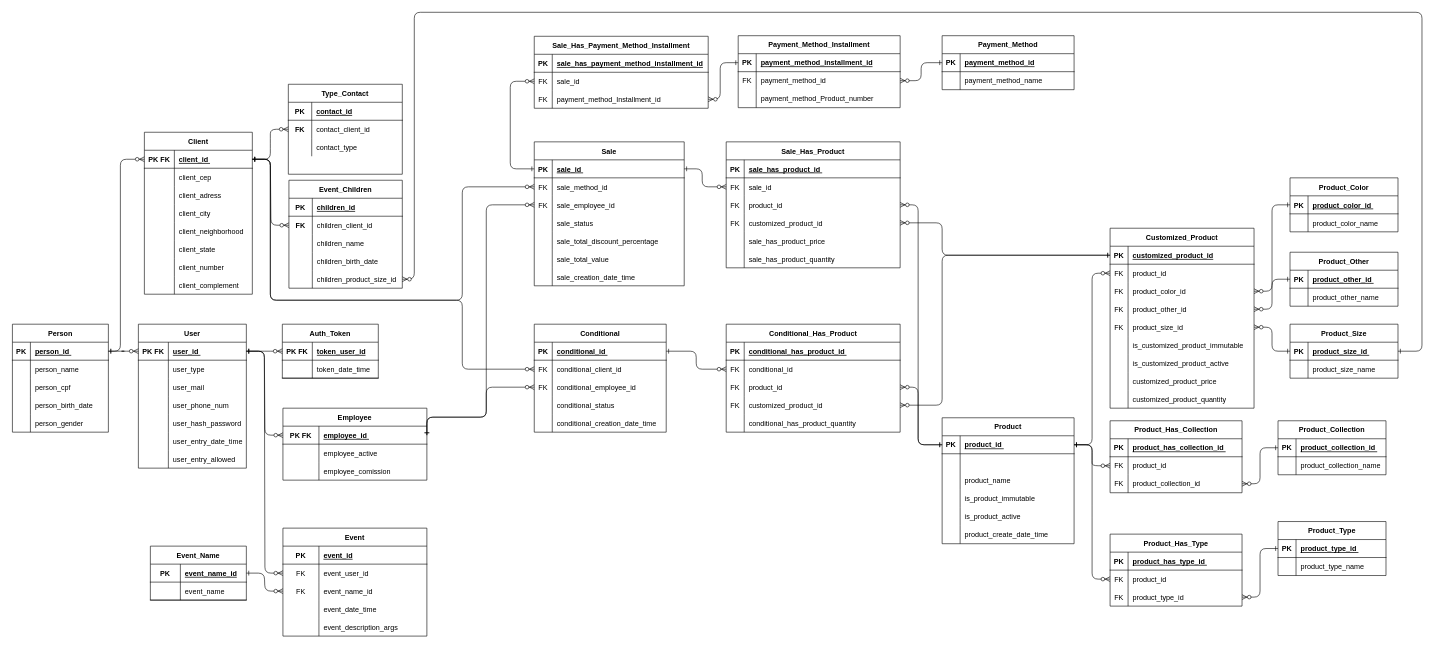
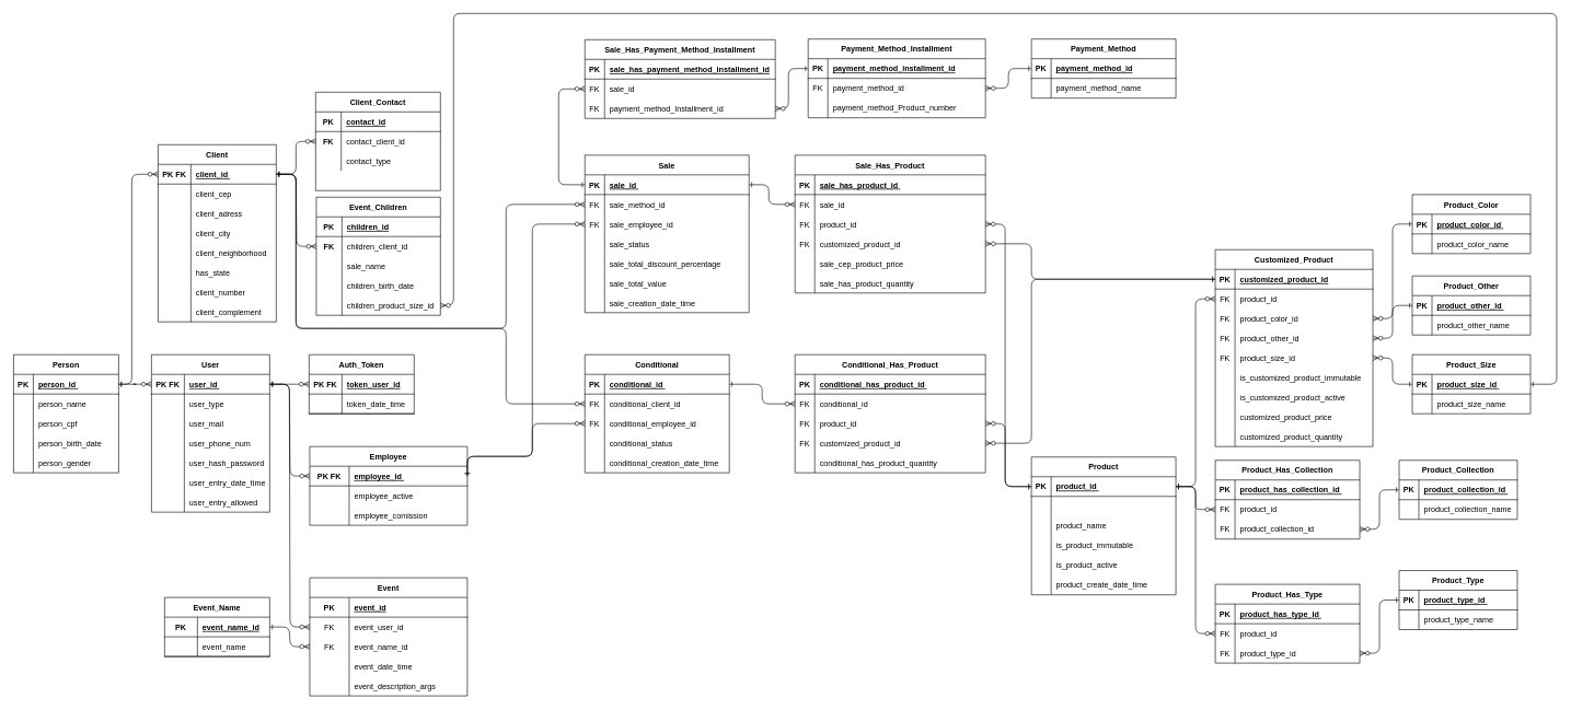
- <mxCell id="110" value="Type_Contact" style="shape=table;startSize=30;container=1;collapsible=1;childLayout=tableLayout;fixedRows=1;rowLines=0;fontStyle=1;align=center;resizeLast=1;" parent="1" vertex="1"><mxGeometry x="480" y="140" width="190" height="150" as="geometry" /></mxCell>
+ <mxCell id="110" value="Client_Contact" style="shape=table;startSize=30;container=1;collapsible=1;childLayout=tableLayout;fixedRows=1;rowLines=0;fontStyle=1;align=center;resizeLast=1;" parent="1" vertex="1"><mxGeometry x="480" y="140" width="190" height="150" as="geometry" /></mxCell>
- <mxCell id="310" value="sale_has_product_price" style="shape=partialRectangle;overflow=hidden;connectable=0;fillColor=none;top=0;left=0;bottom=0;right=0;align=left;spacingLeft=6;spacingTop=0;" parent="308" vertex="1"><mxGeometry x="30" width="260" height="30" as="geometry"><mxRectangle width="260" height="30" as="alternateBounds" /></mxGeometry></mxCell>
+ <mxCell id="310" value="sale_cep_product_price" style="shape=partialRectangle;overflow=hidden;connectable=0;fillColor=none;top=0;left=0;bottom=0;right=0;align=left;spacingLeft=6;spacingTop=0;" parent="308" vertex="1"><mxGeometry x="30" width="260" height="30" as="geometry"><mxRectangle width="260" height="30" as="alternateBounds" /></mxGeometry></mxCell>
- <mxCell id="132" value="children_name" style="shape=partialRectangle;overflow=hidden;connectable=0;fillColor=none;top=0;left=0;bottom=0;right=0;align=left;spacingLeft=6;spacingTop=0;" parent="130" vertex="1"><mxGeometry x="39" width="150" height="30" as="geometry"><mxRectangle width="150" height="30" as="alternateBounds" /></mxGeometry></mxCell>
+ <mxCell id="132" value="sale_name" style="shape=partialRectangle;overflow=hidden;connectable=0;fillColor=none;top=0;left=0;bottom=0;right=0;align=left;spacingLeft=6;spacingTop=0;" parent="130" vertex="1"><mxGeometry x="39" width="150" height="30" as="geometry"><mxRectangle width="150" height="30" as="alternateBounds" /></mxGeometry></mxCell>
- <mxCell id="103" value="client_state" style="shape=partialRectangle;overflow=hidden;connectable=0;fillColor=none;top=0;left=0;bottom=0;right=0;align=left;spacingLeft=6;spacingTop=0;" parent="101" vertex="1"><mxGeometry x="50.0" width="130.0" height="30" as="geometry"><mxRectangle width="130.0" height="30" as="alternateBounds" /></mxGeometry></mxCell>
+ <mxCell id="103" value="has_state" style="shape=partialRectangle;overflow=hidden;connectable=0;fillColor=none;top=0;left=0;bottom=0;right=0;align=left;spacingLeft=6;spacingTop=0;" parent="101" vertex="1"><mxGeometry x="50.0" width="130.0" height="30" as="geometry"><mxRectangle width="130.0" height="30" as="alternateBounds" /></mxGeometry></mxCell>
